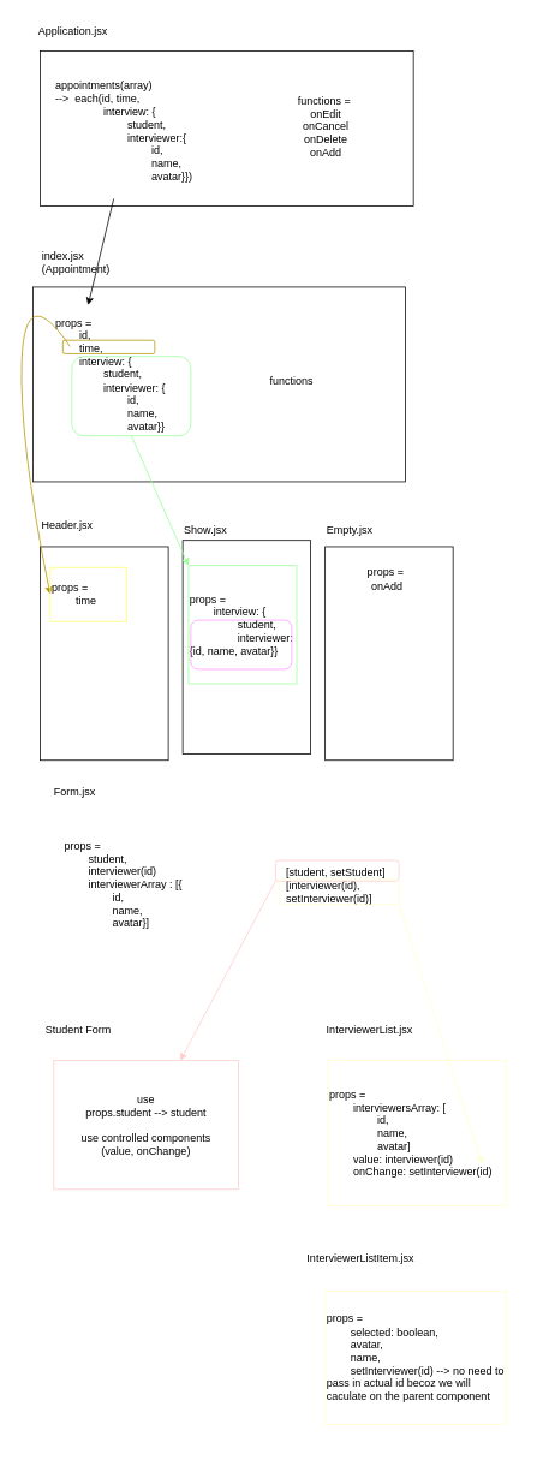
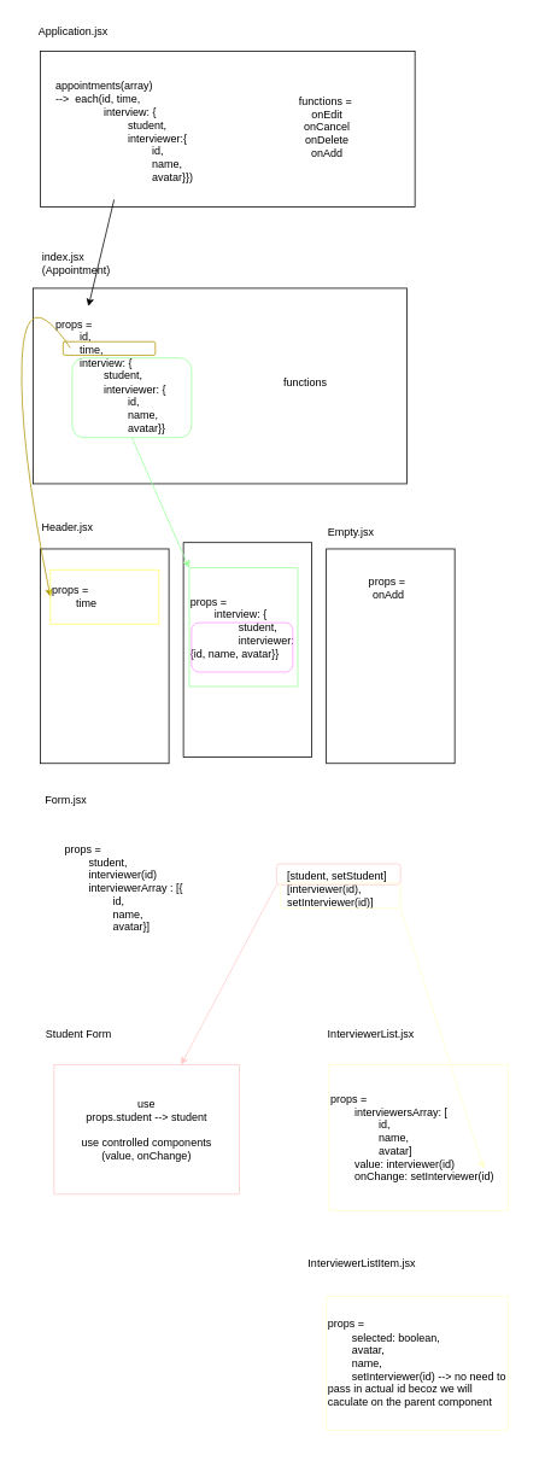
- <mxCell id="22" value="functions" style="rounded=0;whiteSpace=wrap;html=1;strokeColor=#FFFFFF;fillColor=none;" vertex="1" parent="1"><mxGeometry x="248" y="341" width="150" height="163" as="geometry" /></mxCell>
+ <mxCell id="22" value="functions" style="rounded=0;whiteSpace=wrap;html=1;strokeColor=#FFFFFF;fillColor=none;" vertex="1" parent="1"><mxGeometry x="248" y="341" width="178" height="163" as="geometry" /></mxCell>
- <mxCell id="17" value="Show.jsx" style="text;html=1;align=center;verticalAlign=middle;resizable=0;points=[];autosize=1;strokeColor=none;fillColor=none;" vertex="1" parent="1"><mxGeometry x="198" y="579" width="58" height="18" as="geometry" /></mxCell>
- <mxCell id="26" value="props =&amp;nbsp;&lt;br&gt;onAdd" style="rounded=0;whiteSpace=wrap;html=1;strokeColor=#FFFFFF;fillColor=none;" vertex="1" parent="1"><mxGeometry x="369" y="619" width="120" height="45" as="geometry" /></mxCell>
+ <mxCell id="26" value="props =&amp;nbsp;&lt;br&gt;onAdd" style="rounded=0;whiteSpace=wrap;html=1;strokeColor=#FFFFFF;fillColor=none;" vertex="1" parent="1"><mxGeometry x="369" y="619" width="120" height="60" as="geometry" /></mxCell>
- <mxCell id="15" value="props =&lt;br&gt;&lt;span style=&quot;white-space: pre&quot;&gt;&#09;&lt;/span&gt;time" style="rounded=0;whiteSpace=wrap;html=1;strokeColor=#FFFF66;fillColor=none;align=left;" vertex="1" parent="1"><mxGeometry x="55" y="629" width="85" height="60" as="geometry" /></mxCell>
+ <mxCell id="15" value="props =&lt;br&gt;&lt;span style=&quot;white-space: pre&quot;&gt;&#09;&lt;/span&gt;time" style="rounded=0;whiteSpace=wrap;html=1;strokeColor=#FFFF66;fillColor=none;align=left;" vertex="1" parent="1"><mxGeometry x="55" y="629" width="120" height="60" as="geometry" /></mxCell>
- <mxCell id="21" value="Form.jsx" style="text;html=1;align=center;verticalAlign=middle;resizable=0;points=[];autosize=1;strokeColor=none;fillColor=none;" vertex="1" parent="1"><mxGeometry x="54" y="870" width="56" height="18" as="geometry" /></mxCell>
+ <mxCell id="21" value="Form.jsx" style="text;html=1;align=center;verticalAlign=middle;resizable=0;points=[];autosize=1;strokeColor=none;fillColor=none;" vertex="1" parent="1"><mxGeometry x="44" y="875" width="56" height="18" as="geometry" /></mxCell>
